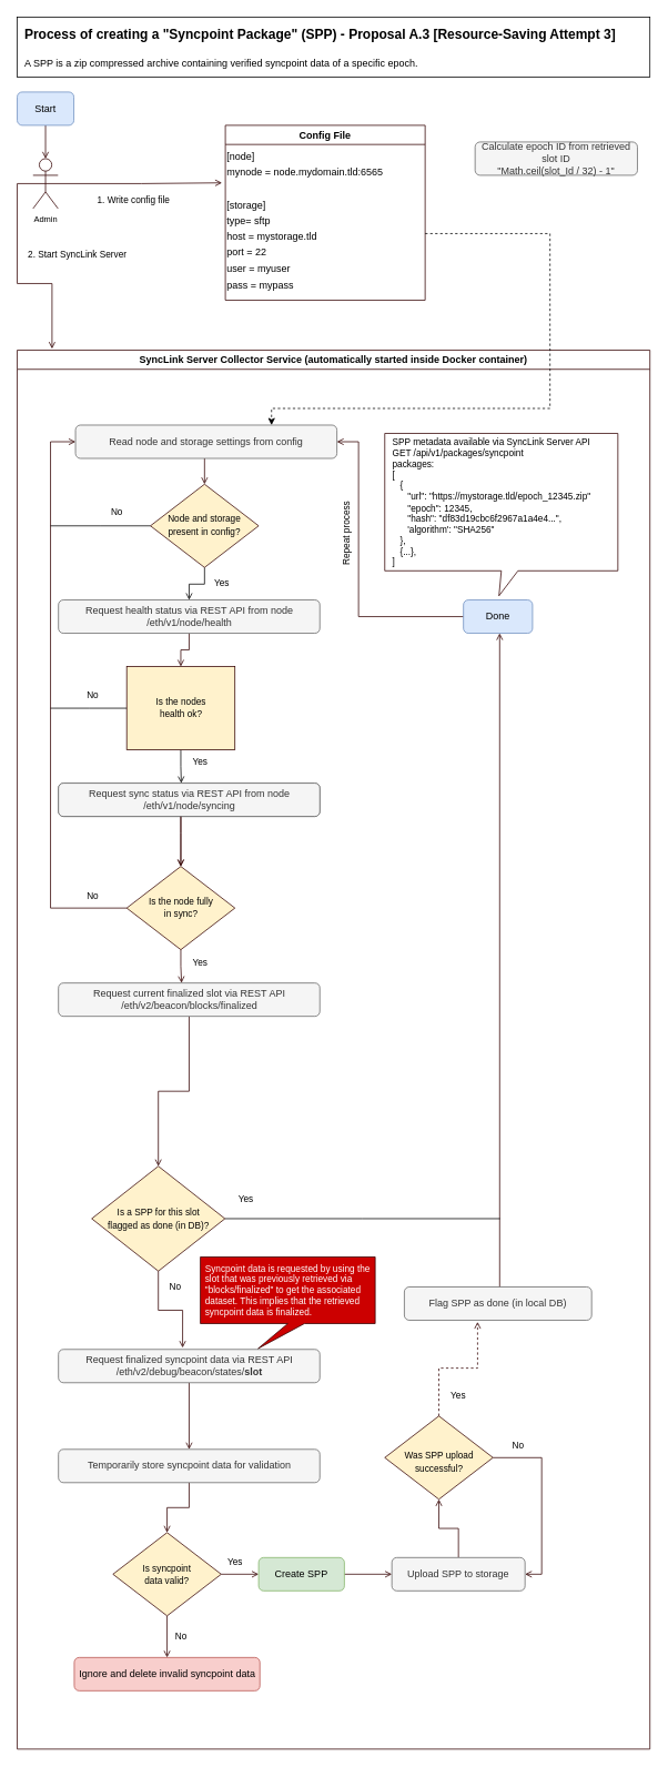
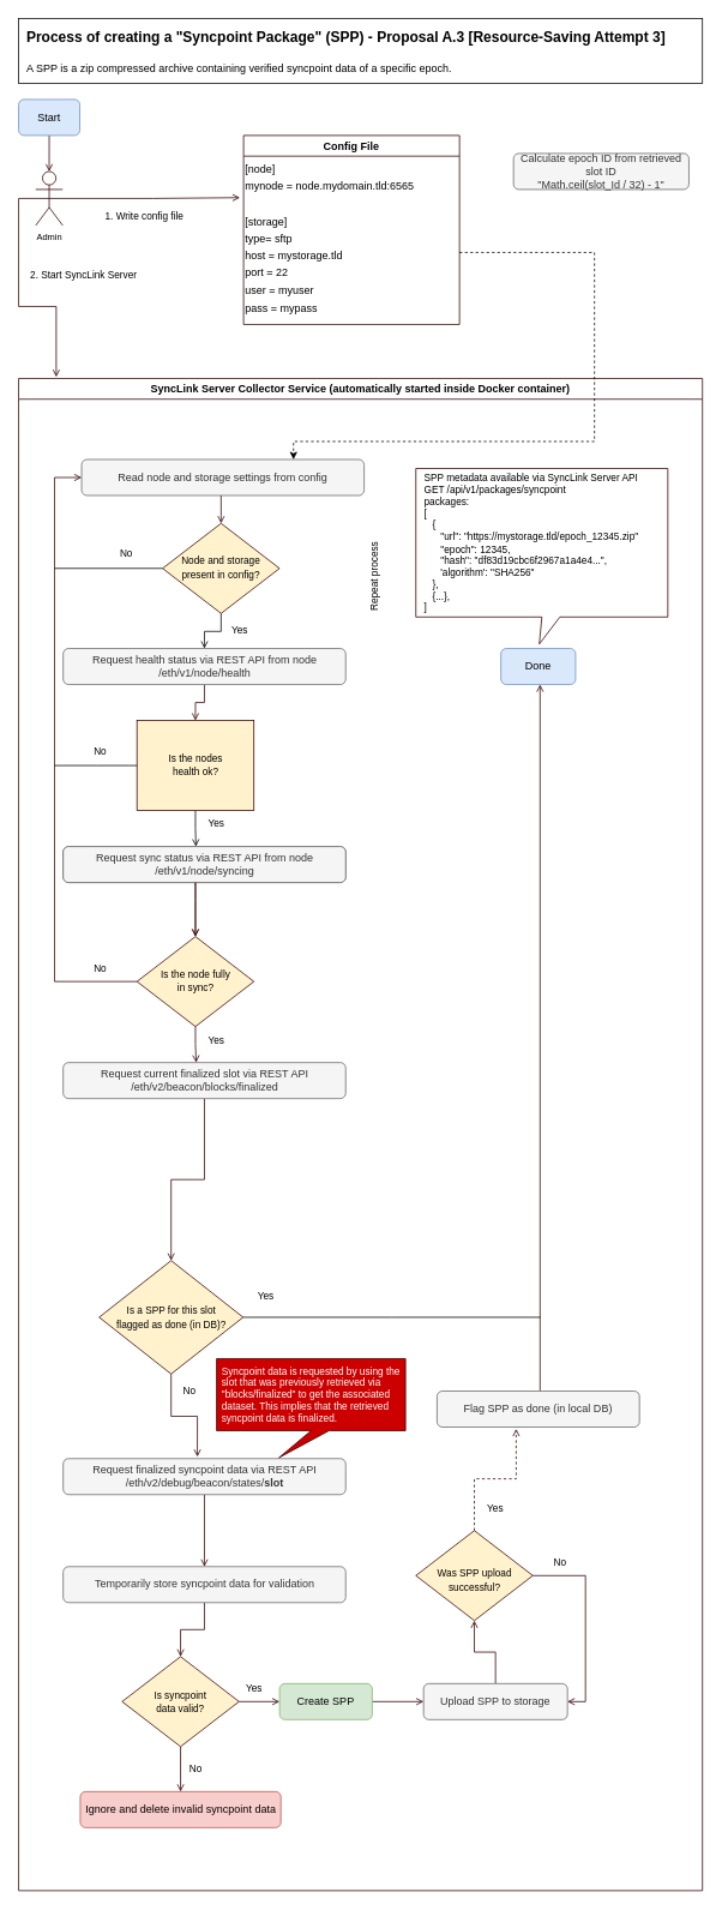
- <mxCell id="18" style="edgeStyle=orthogonalEdgeStyle;rounded=0;orthogonalLoop=1;jettySize=auto;html=1;entryX=1;entryY=0.5;entryDx=0;entryDy=0;fontSize=11;endArrow=open;strokeColor=#330000;endFill=0;targetPerimeterSpacing=-9;sourcePerimeterSpacing=0;startSize=6;shadow=0;sketch=0;" parent="2" source="19" target="4" edge="1"><mxGeometry relative="1" as="geometry"><Array as="points"><mxPoint x="410" y="320" /><mxPoint x="410" y="110" /></Array></mxGeometry></mxCell>
